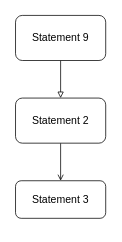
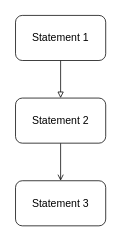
- <mxCell id="3" value="Statement 9" style="rounded=1;whiteSpace=wrap;html=1;fontSize=14;" vertex="1" parent="1"><mxGeometry x="20" y="20" width="120" height="60" as="geometry" /></mxCell>
+ <mxCell id="3" value="Statement 1" style="rounded=1;whiteSpace=wrap;html=1;fontSize=14;" vertex="1" parent="1"><mxGeometry x="20" y="20" width="120" height="60" as="geometry" /></mxCell>
- <mxCell id="6" value="Statement 3" style="rounded=1;whiteSpace=wrap;html=1;fontSize=14;" vertex="1" parent="1"><mxGeometry x="20" y="240" width="120" height="50" as="geometry" /></mxCell>
+ <mxCell id="6" value="Statement 3" style="rounded=1;whiteSpace=wrap;html=1;fontSize=14;" vertex="1" parent="1"><mxGeometry x="20" y="240" width="120" height="60" as="geometry" /></mxCell>
